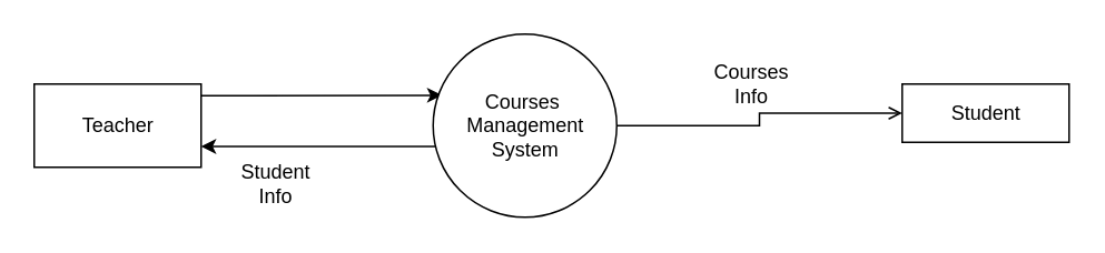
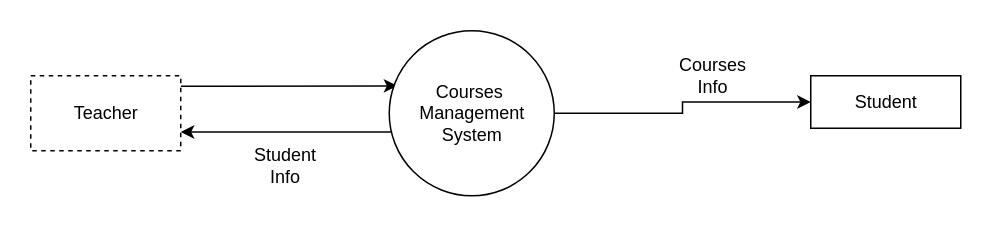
- <mxCell id="9" value="Courses Info&lt;br&gt;" style="text;html=1;strokeColor=none;fillColor=none;align=center;verticalAlign=middle;whiteSpace=wrap;rounded=0;" vertex="1" parent="1"><mxGeometry x="430" y="40" width="40" height="20" as="geometry" /></mxCell>
+ <mxCell id="9" value="Courses Info&lt;br&gt;" style="text;html=1;strokeColor=none;fillColor=none;align=center;verticalAlign=middle;whiteSpace=wrap;rounded=0;" vertex="1" parent="1"><mxGeometry x="455" y="40" width="40" height="20" as="geometry" /></mxCell>
- <mxCell id="6" style="edgeStyle=orthogonalEdgeStyle;rounded=0;orthogonalLoop=1;jettySize=auto;html=1;exitX=1;exitY=0.5;exitDx=0;exitDy=0;entryX=0;entryY=0.5;entryDx=0;entryDy=0;endArrow=open;" edge="1" parent="1" source="7" target="4"><mxGeometry relative="1" as="geometry" /></mxCell>
+ <mxCell id="6" style="edgeStyle=orthogonalEdgeStyle;rounded=0;orthogonalLoop=1;jettySize=auto;html=1;exitX=1;exitY=0.5;exitDx=0;exitDy=0;entryX=0;entryY=0.5;entryDx=0;entryDy=0;" edge="1" parent="1" source="7" target="4"><mxGeometry relative="1" as="geometry" /></mxCell>
- <mxCell id="3" value="Teacher" style="html=1;dashed=0;whitespace=wrap;" parent="1" vertex="1"><mxGeometry x="20" y="50" width="100" height="50" as="geometry" /></mxCell>
+ <mxCell id="3" value="Teacher" style="html=1;dashed=1;whitespace=wrap;" parent="1" vertex="1"><mxGeometry x="20" y="50" width="100" height="50" as="geometry" /></mxCell>
- <mxCell id="8" value="Student Info&lt;br&gt;" style="text;html=1;strokeColor=none;fillColor=none;align=center;verticalAlign=middle;whiteSpace=wrap;rounded=0;" vertex="1" parent="1"><mxGeometry x="145" y="100" width="40" height="20" as="geometry" /></mxCell>
+ <mxCell id="8" value="Student Info&lt;br&gt;" style="text;html=1;strokeColor=none;fillColor=none;align=center;verticalAlign=middle;whiteSpace=wrap;rounded=0;" vertex="1" parent="1"><mxGeometry x="170" y="100" width="40" height="20" as="geometry" /></mxCell>
